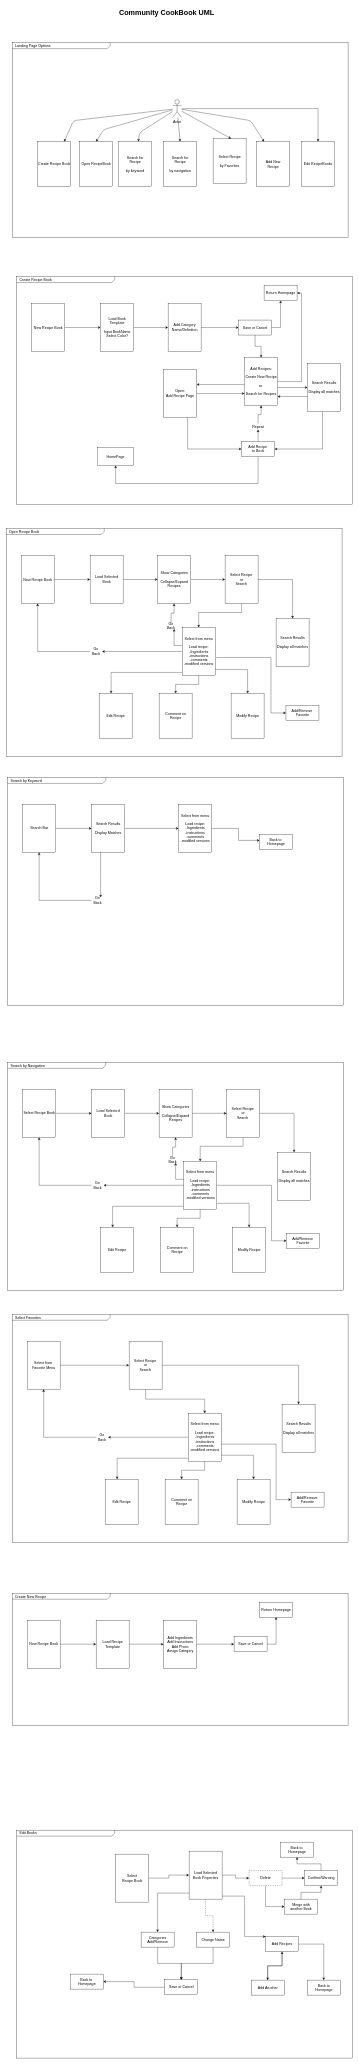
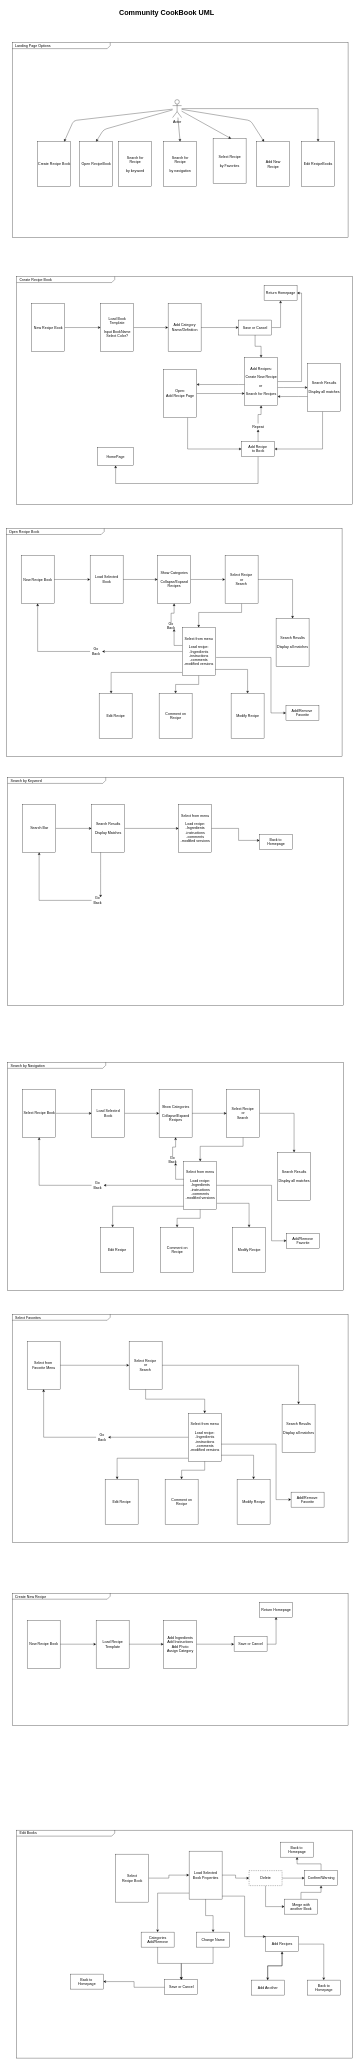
- <mxCell id="12" value="" style="endArrow=classic;html=1;" parent="1" source="6" target="7" edge="1"><mxGeometry width="50" height="50" relative="1" as="geometry"><mxPoint x="732.5" y="350" as="sourcePoint" /><mxPoint x="447.5" y="460" as="targetPoint" /><Array as="points"><mxPoint x="465" y="440" /></Array></mxGeometry></mxCell>
- <mxCell id="127" style="edgeStyle=orthogonalEdgeStyle;rounded=0;orthogonalLoop=1;jettySize=auto;html=1;dashed=1;" parent="1" source="129" target="136" edge="1"><mxGeometry relative="1" as="geometry" /></mxCell>
+ <mxCell id="127" style="edgeStyle=orthogonalEdgeStyle;rounded=0;orthogonalLoop=1;jettySize=auto;html=1;" parent="1" source="129" target="136" edge="1"><mxGeometry relative="1" as="geometry" /></mxCell>
